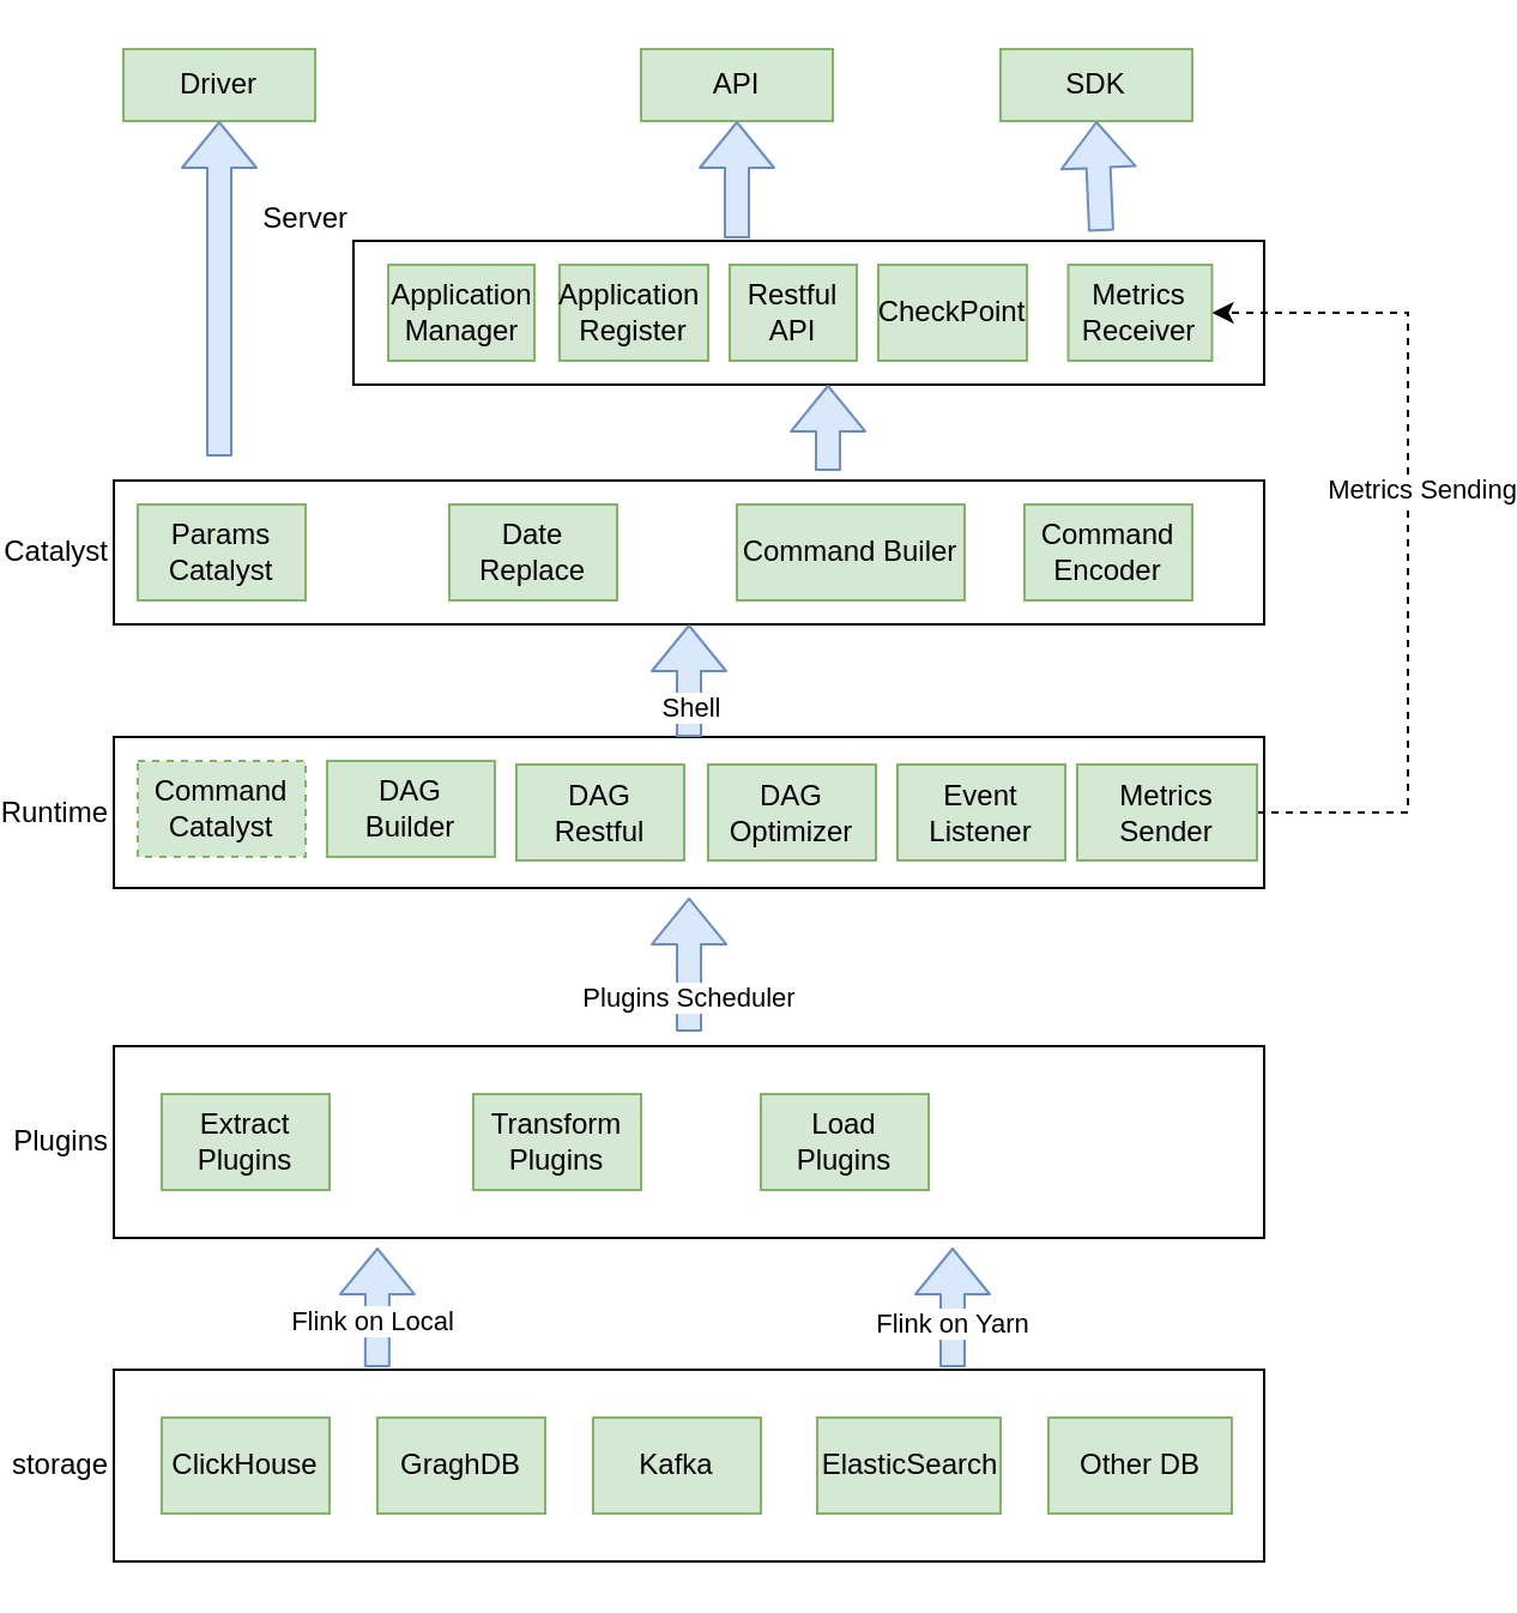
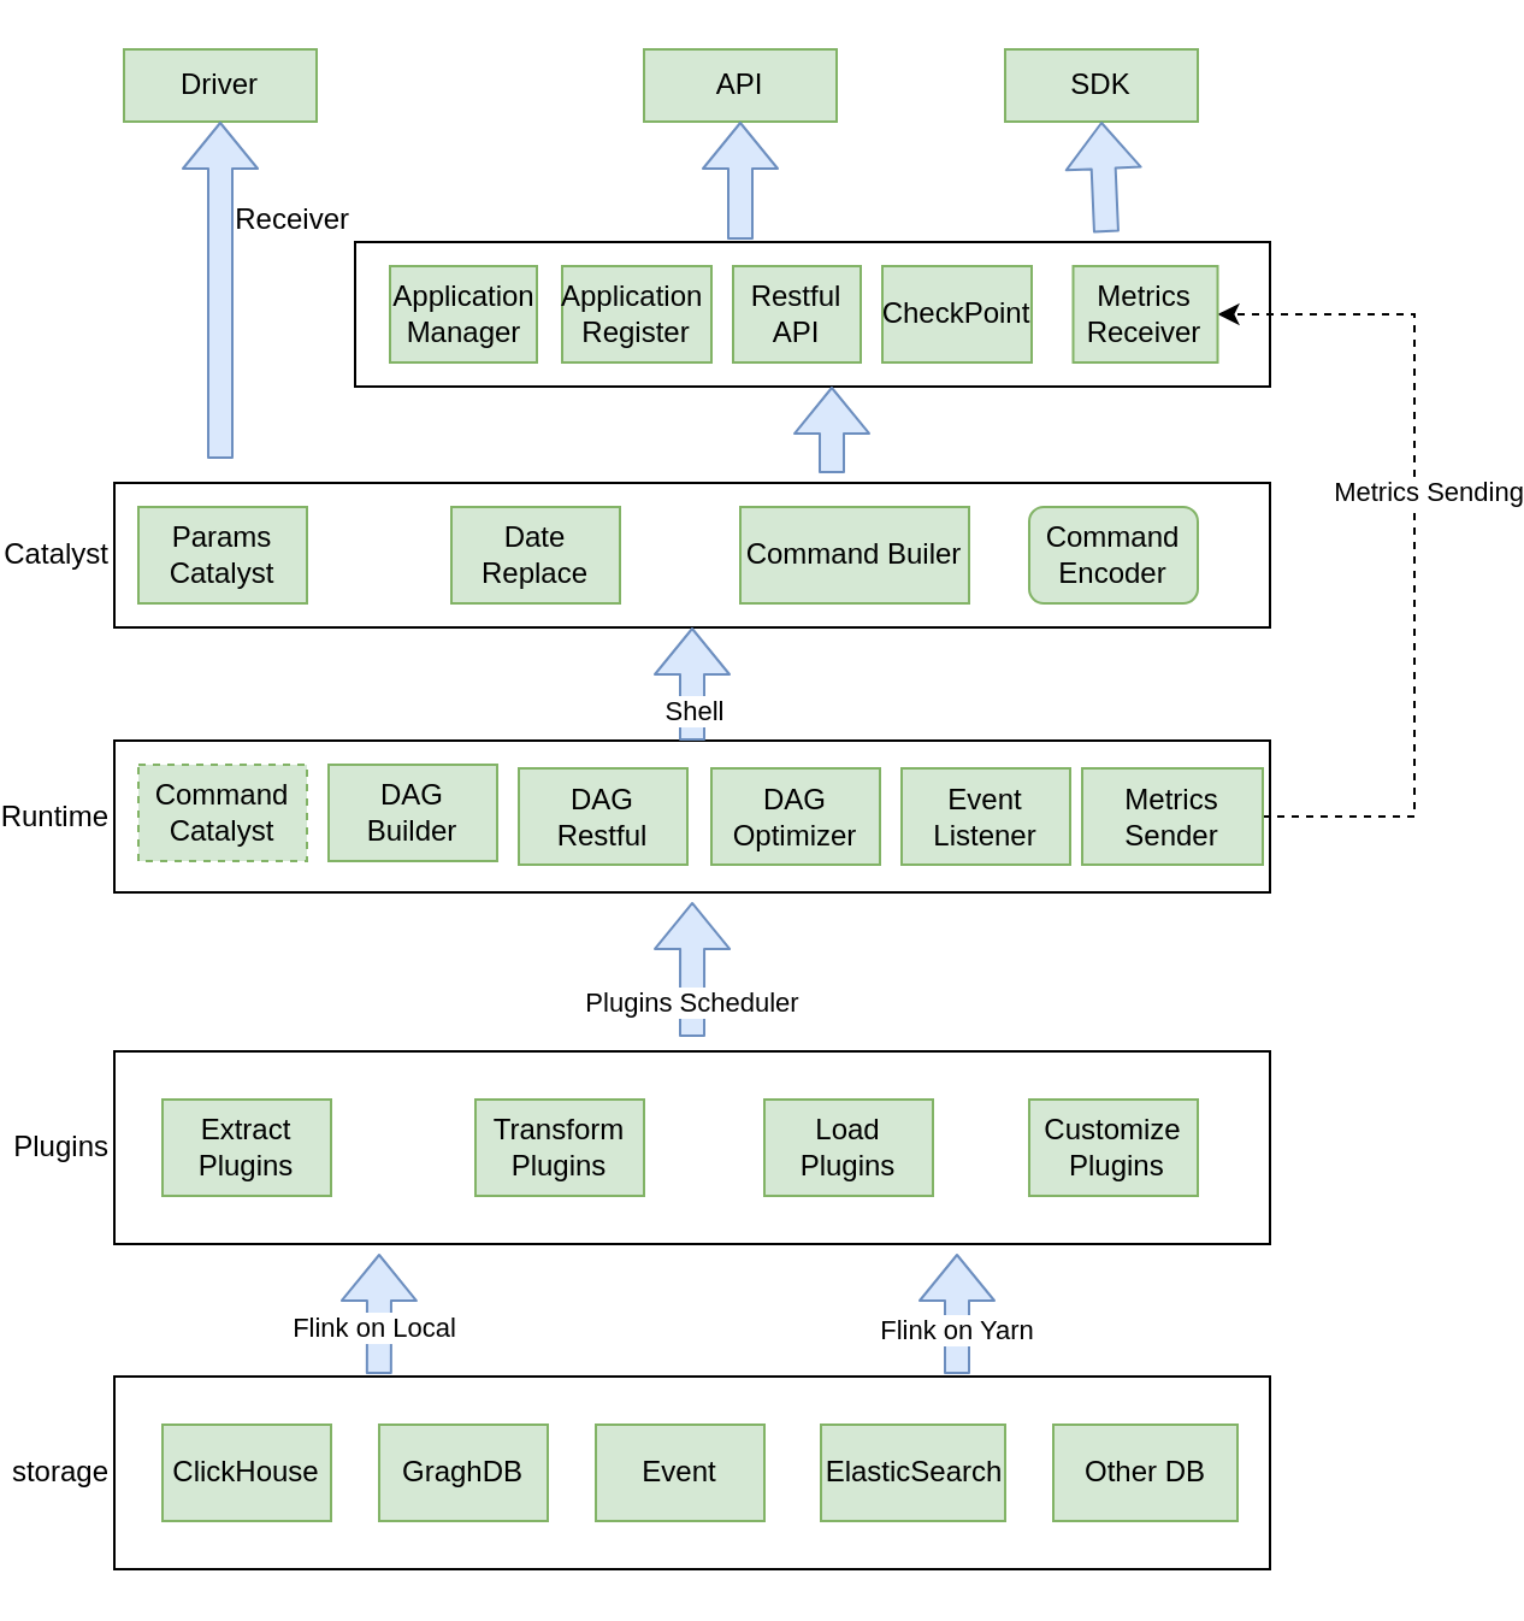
- <mxCell id="32" value="Server" style="rounded=0;whiteSpace=wrap;html=1;labelPosition=left;verticalLabelPosition=top;align=right;verticalAlign=bottom;" vertex="1" parent="1"><mxGeometry x="120" y="100" width="380" height="60" as="geometry" /></mxCell>
+ <mxCell id="32" value="Receiver" style="rounded=0;whiteSpace=wrap;html=1;labelPosition=left;verticalLabelPosition=top;align=right;verticalAlign=bottom;" vertex="1" parent="1"><mxGeometry x="120" y="100" width="380" height="60" as="geometry" /></mxCell>
- <mxCell id="29" value="Command Encoder" style="rounded=0;whiteSpace=wrap;html=1;fillColor=#d5e8d4;strokeColor=#82b366;" vertex="1" parent="1"><mxGeometry x="400" y="210" width="70" height="40" as="geometry" /></mxCell>
+ <mxCell id="29" value="Command Encoder" style="whiteSpace=wrap;html=1;fillColor=#d5e8d4;strokeColor=#82b366;rounded=1;" vertex="1" parent="1"><mxGeometry x="400" y="210" width="70" height="40" as="geometry" /></mxCell>
+ <mxCell id="12" value="Customize&lt;br&gt;&amp;nbsp;Plugins" style="rounded=0;whiteSpace=wrap;html=1;fillColor=#d5e8d4;strokeColor=#82b366;" vertex="1" parent="1"><mxGeometry x="400" y="456" width="70" height="40" as="geometry" /></mxCell>
- <mxCell id="5" value="Kafka" style="rounded=0;whiteSpace=wrap;html=1;fillColor=#d5e8d4;strokeColor=#82b366;" vertex="1" parent="1"><mxGeometry x="220" y="591" width="70" height="40" as="geometry" /></mxCell>
+ <mxCell id="5" value="Event" style="rounded=0;whiteSpace=wrap;html=1;fillColor=#d5e8d4;strokeColor=#82b366;" vertex="1" parent="1"><mxGeometry x="220" y="591" width="70" height="40" as="geometry" /></mxCell>
